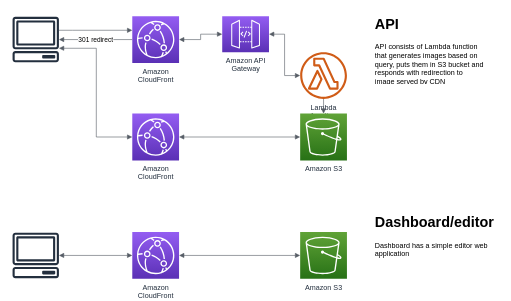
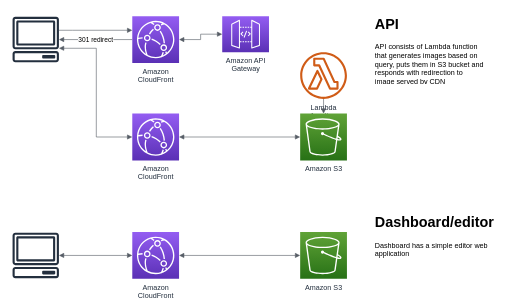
- <mxCell id="6" value="" style="edgeStyle=orthogonalEdgeStyle;html=1;endArrow=block;elbow=vertical;startArrow=block;startFill=1;endFill=1;strokeColor=#545B64;rounded=0;" edge="1" parent="1" source="2" target="3"><mxGeometry width="100" relative="1" as="geometry"><mxPoint x="250" y="126.5" as="sourcePoint" /><mxPoint x="350" y="126.5" as="targetPoint" /></mxGeometry></mxCell>
